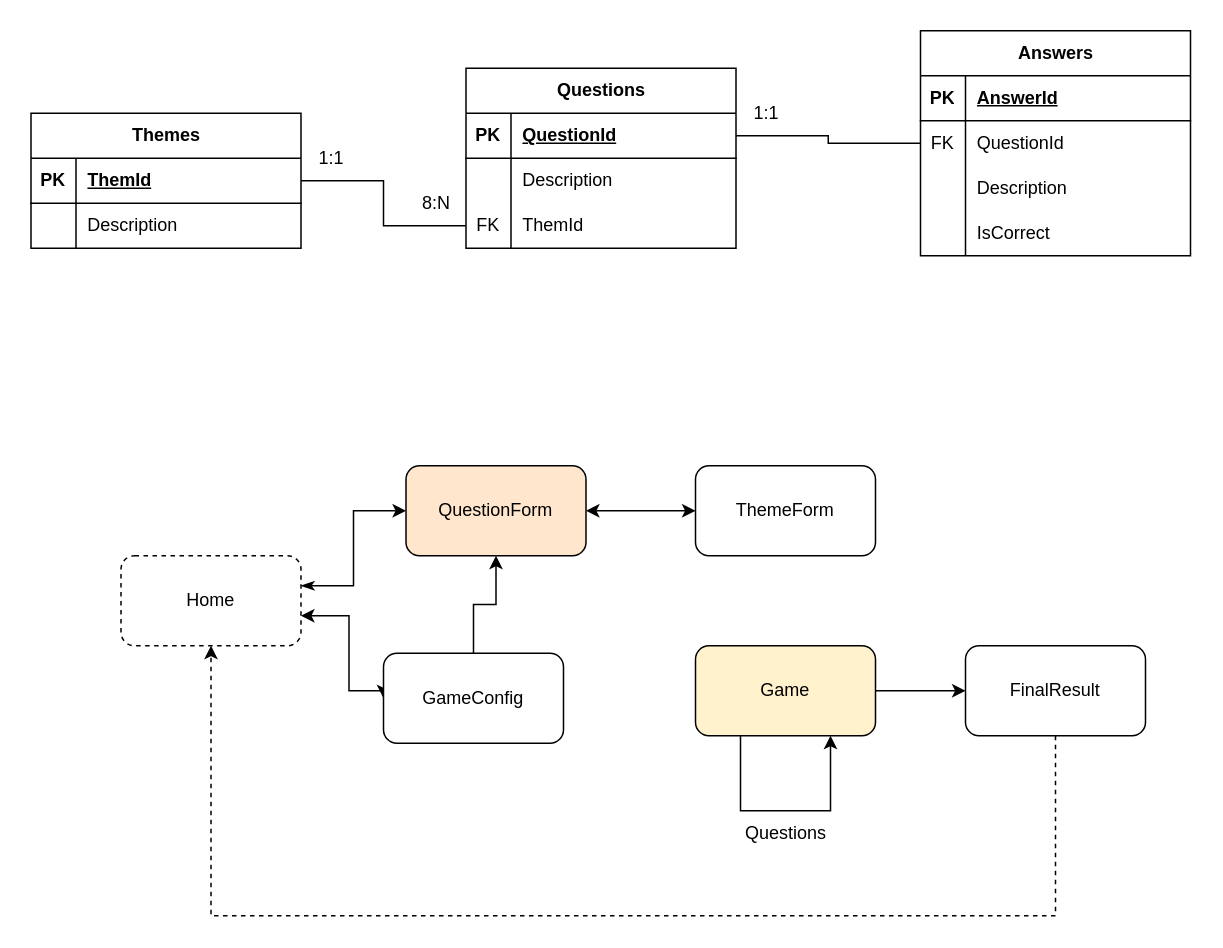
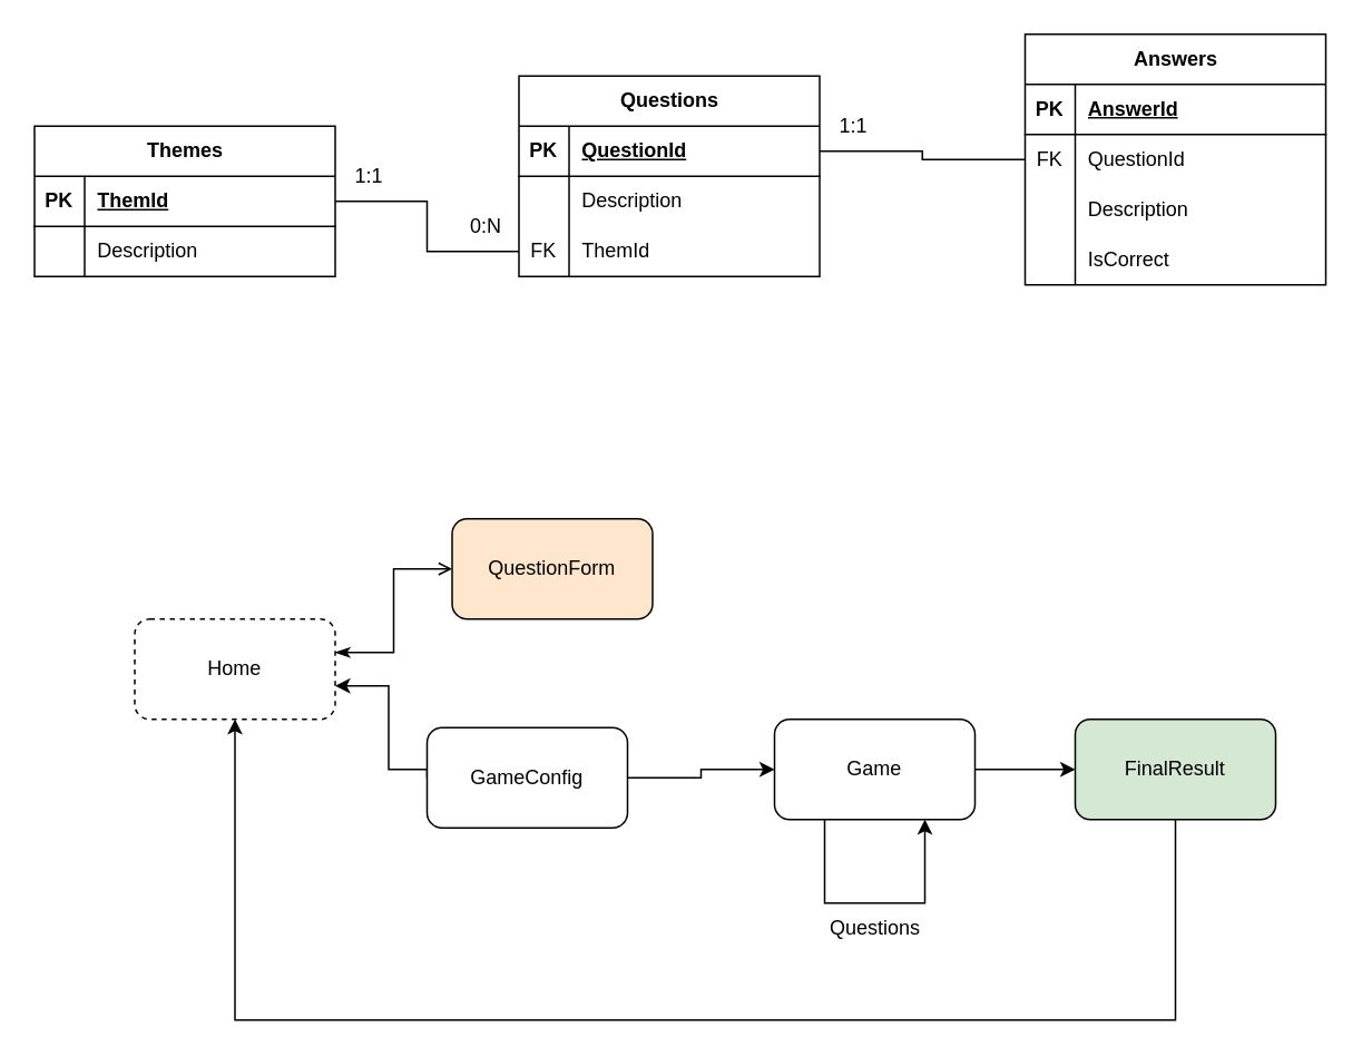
- <mxCell id="34" value="8:N" style="text;html=1;align=center;verticalAlign=middle;resizable=0;points=[];autosize=1;strokeColor=none;fillColor=none;" vertex="1" parent="1"><mxGeometry x="270" y="120" width="40" height="30" as="geometry" /></mxCell>
+ <mxCell id="34" value="0:N" style="text;html=1;align=center;verticalAlign=middle;resizable=0;points=[];autosize=1;strokeColor=none;fillColor=none;" vertex="1" parent="1"><mxGeometry x="270" y="120" width="40" height="30" as="geometry" /></mxCell>
- <mxCell id="37" style="edgeStyle=orthogonalEdgeStyle;rounded=0;orthogonalLoop=1;jettySize=auto;html=1;startArrow=classicThin;startFill=1;" edge="1" parent="1" source="39" target="41"><mxGeometry relative="1" as="geometry"><Array as="points"><mxPoint x="235" y="390" /><mxPoint x="235" y="340" /></Array></mxGeometry></mxCell>
+ <mxCell id="37" style="edgeStyle=orthogonalEdgeStyle;rounded=0;orthogonalLoop=1;jettySize=auto;html=1;startArrow=classicThin;startFill=1;endArrow=open;" edge="1" parent="1" source="39" target="41"><mxGeometry relative="1" as="geometry"><Array as="points"><mxPoint x="235" y="390" /><mxPoint x="235" y="340" /></Array></mxGeometry></mxCell>
- <mxCell id="40" style="edgeStyle=orthogonalEdgeStyle;rounded=0;orthogonalLoop=1;jettySize=auto;html=1;startArrow=classic;startFill=1;" edge="1" parent="1" source="41" target="42"><mxGeometry relative="1" as="geometry" /></mxCell>
- <mxCell id="42" value="ThemeForm" style="rounded=1;whiteSpace=wrap;html=1;" vertex="1" parent="1"><mxGeometry x="463" y="310" width="120" height="60" as="geometry" /></mxCell>
- <mxCell id="43" style="edgeStyle=orthogonalEdgeStyle;rounded=0;orthogonalLoop=1;jettySize=auto;html=1;startArrow=none;startFill=0;" edge="1" parent="1" source="44" target="41"><mxGeometry relative="1" as="geometry" /></mxCell>
+ <mxCell id="43" style="edgeStyle=orthogonalEdgeStyle;rounded=0;orthogonalLoop=1;jettySize=auto;html=1;entryX=0;entryY=0.5;entryDx=0;entryDy=0;startArrow=none;startFill=0;" edge="1" parent="1" source="44" target="46"><mxGeometry relative="1" as="geometry" /></mxCell>
- <mxCell id="38" style="edgeStyle=orthogonalEdgeStyle;rounded=0;orthogonalLoop=1;jettySize=auto;html=1;entryX=0;entryY=0.5;entryDx=0;entryDy=0;startArrow=classic;startFill=1;" edge="1" parent="1" source="39" target="44"><mxGeometry relative="1" as="geometry"><Array as="points"><mxPoint x="232" y="410" /><mxPoint x="232" y="460" /></Array></mxGeometry></mxCell>
+ <mxCell id="38" style="edgeStyle=orthogonalEdgeStyle;rounded=0;orthogonalLoop=1;jettySize=auto;html=1;entryX=0;entryY=0.5;entryDx=0;entryDy=0;startArrow=classic;startFill=1;endArrow=none;" edge="1" parent="1" source="39" target="44"><mxGeometry relative="1" as="geometry"><Array as="points"><mxPoint x="232" y="410" /><mxPoint x="232" y="460" /></Array></mxGeometry></mxCell>
- <mxCell id="46" value="Game" style="rounded=1;whiteSpace=wrap;html=1;fillColor=#fff2cc;" vertex="1" parent="1"><mxGeometry x="463" y="430" width="120" height="60" as="geometry" /></mxCell>
+ <mxCell id="46" value="Game" style="rounded=1;whiteSpace=wrap;html=1;" vertex="1" parent="1"><mxGeometry x="463" y="430" width="120" height="60" as="geometry" /></mxCell>
- <mxCell id="50" value="FinalResult" style="rounded=1;whiteSpace=wrap;html=1;" vertex="1" parent="1"><mxGeometry x="643" y="430" width="120" height="60" as="geometry" /></mxCell>
+ <mxCell id="50" value="FinalResult" style="rounded=1;whiteSpace=wrap;html=1;fillColor=#d5e8d4;" vertex="1" parent="1"><mxGeometry x="643" y="430" width="120" height="60" as="geometry" /></mxCell>
- <mxCell id="49" style="edgeStyle=orthogonalEdgeStyle;rounded=0;orthogonalLoop=1;jettySize=auto;html=1;entryX=0.5;entryY=1;entryDx=0;entryDy=0;dashed=1;" edge="1" parent="1" source="50" target="39"><mxGeometry relative="1" as="geometry"><Array as="points"><mxPoint x="703" y="610" /><mxPoint x="140" y="610" /></Array></mxGeometry></mxCell>
+ <mxCell id="49" style="edgeStyle=orthogonalEdgeStyle;rounded=0;orthogonalLoop=1;jettySize=auto;html=1;entryX=0.5;entryY=1;entryDx=0;entryDy=0;" edge="1" parent="1" source="50" target="39"><mxGeometry relative="1" as="geometry"><Array as="points"><mxPoint x="703" y="610" /><mxPoint x="140" y="610" /></Array></mxGeometry></mxCell>
